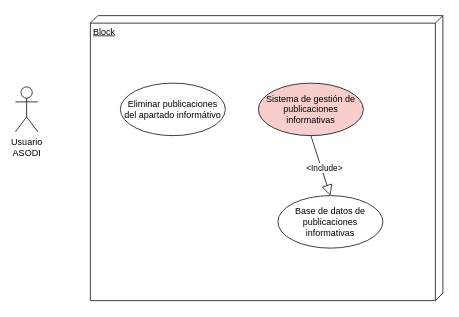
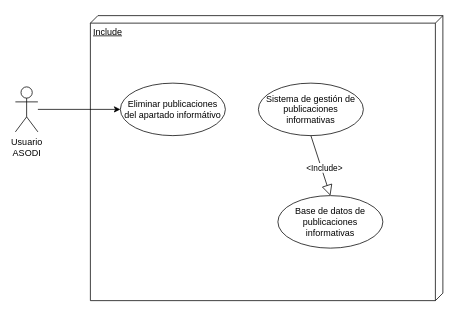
- <mxCell id="2" value="Block" style="verticalAlign=top;align=left;spacingTop=8;spacingLeft=2;spacingRight=12;shape=cube;size=10;direction=south;fontStyle=4;html=1;whiteSpace=wrap;" parent="1" vertex="1"><mxGeometry x="120" y="20" width="470" height="380" as="geometry" /></mxCell>
+ <mxCell id="2" value="Include" style="verticalAlign=top;align=left;spacingTop=8;spacingLeft=2;spacingRight=12;shape=cube;size=10;direction=south;fontStyle=4;html=1;whiteSpace=wrap;" parent="1" vertex="1"><mxGeometry x="120" y="20" width="470" height="380" as="geometry" /></mxCell>
+ <mxCell id="3" style="edgeStyle=orthogonalEdgeStyle;rounded=0;orthogonalLoop=1;jettySize=auto;html=1;" parent="1" source="4" target="5" edge="1"><mxGeometry relative="1" as="geometry" /></mxCell>
- <mxCell id="6" value="Sistema de gestión de publicaciones informativas" style="ellipse;whiteSpace=wrap;html=1;fillColor=#f8cecc;" parent="1" vertex="1"><mxGeometry x="344" y="110" width="140" height="70" as="geometry" /></mxCell>
+ <mxCell id="6" value="Sistema de gestión de publicaciones informativas" style="ellipse;whiteSpace=wrap;html=1;" parent="1" vertex="1"><mxGeometry x="344" y="110" width="140" height="70" as="geometry" /></mxCell>
